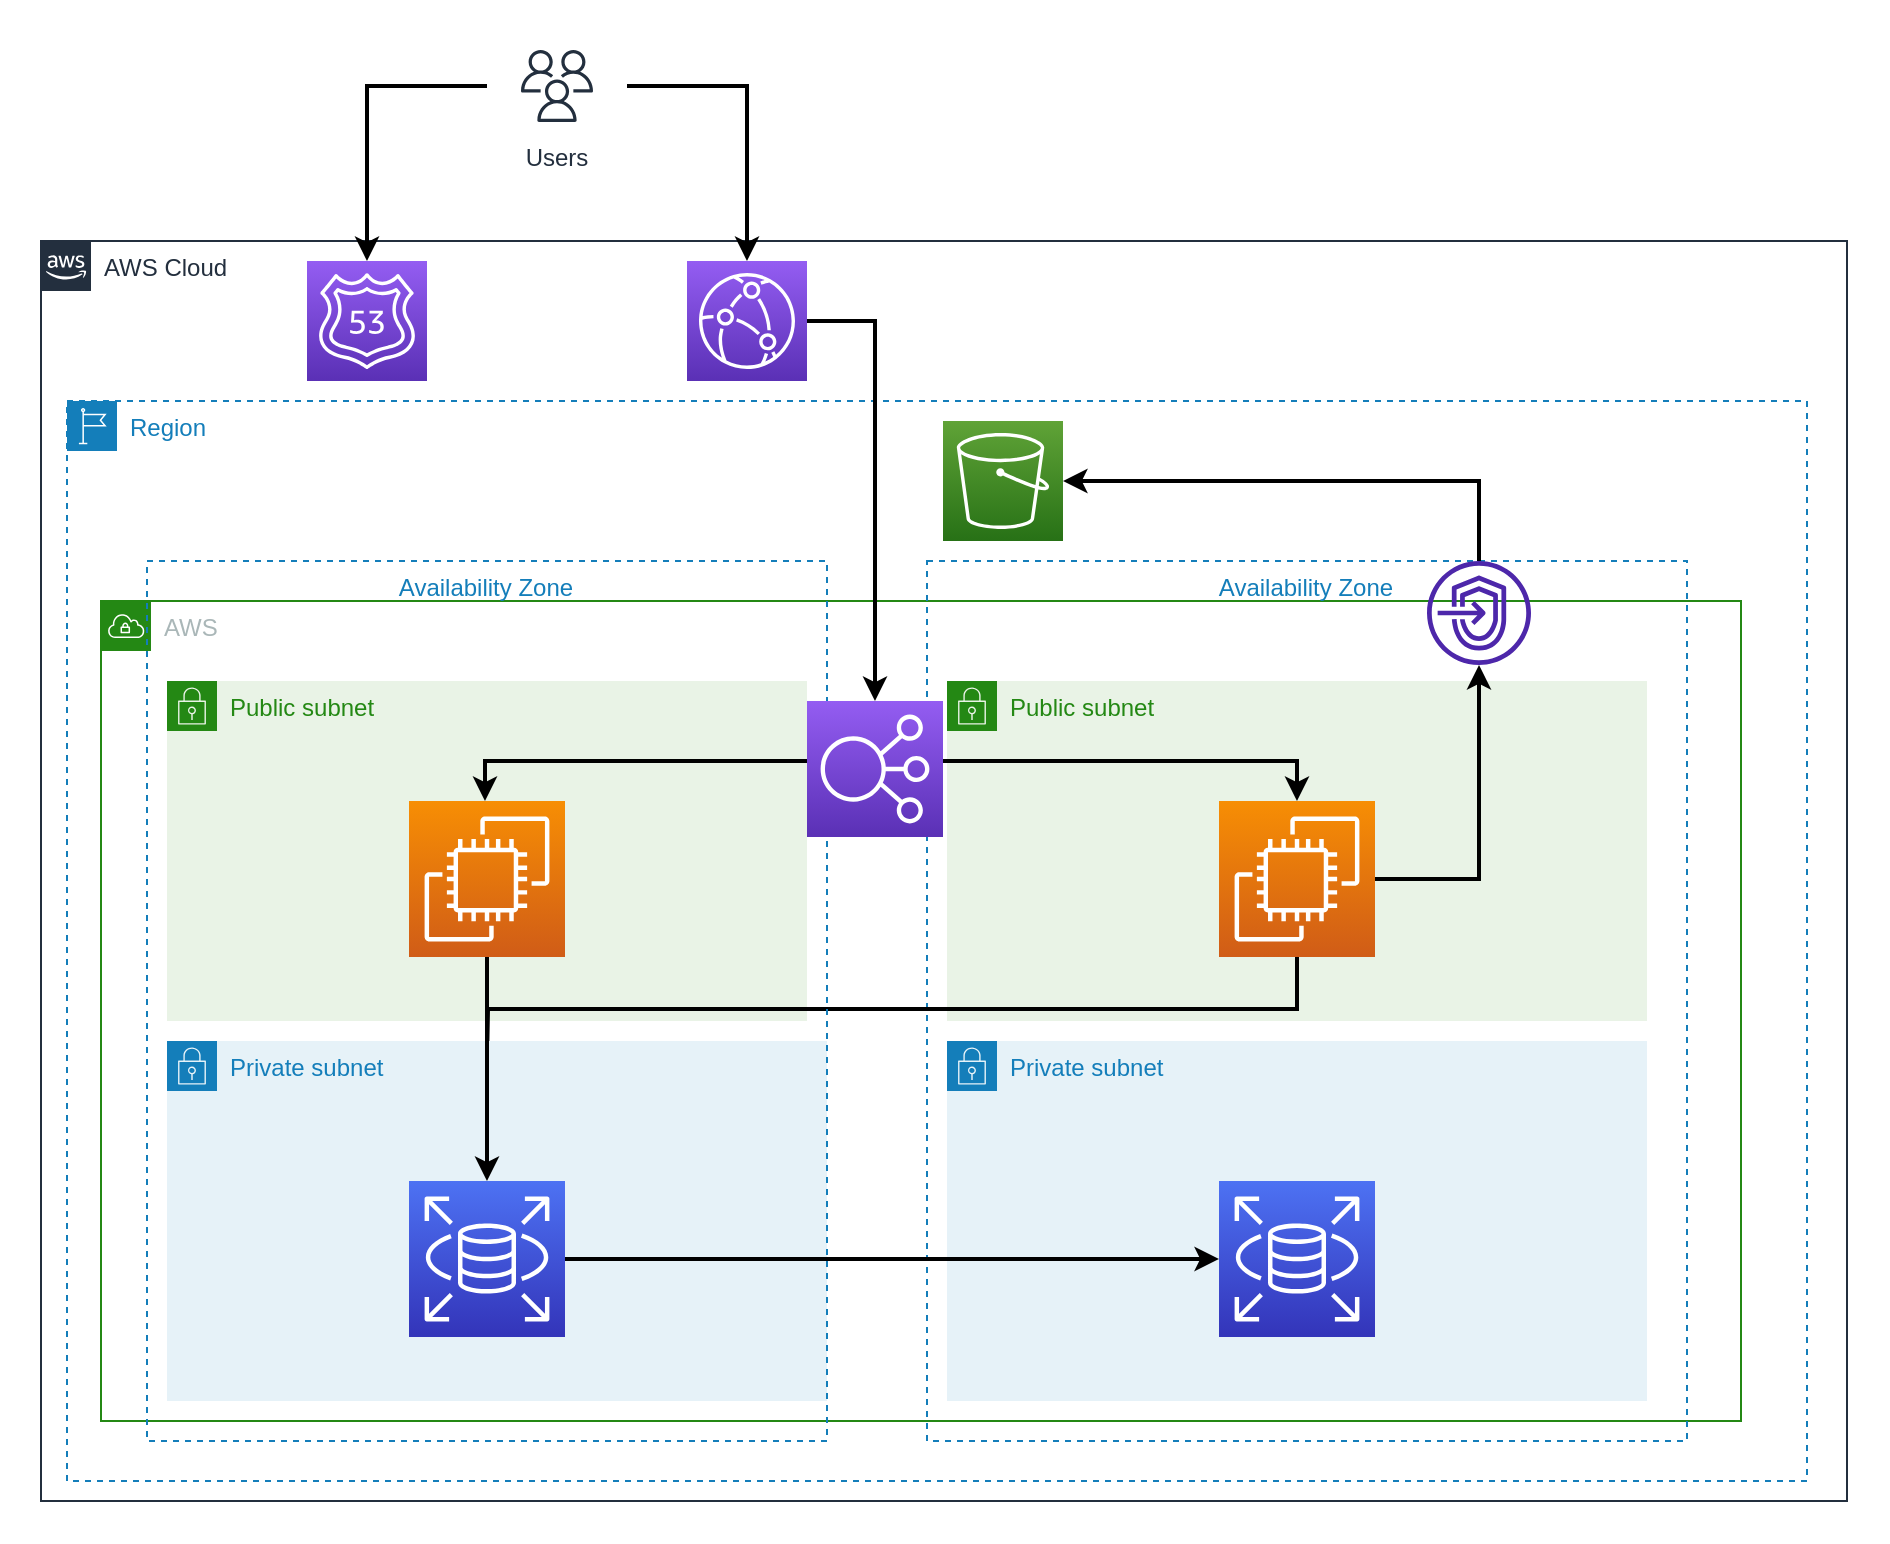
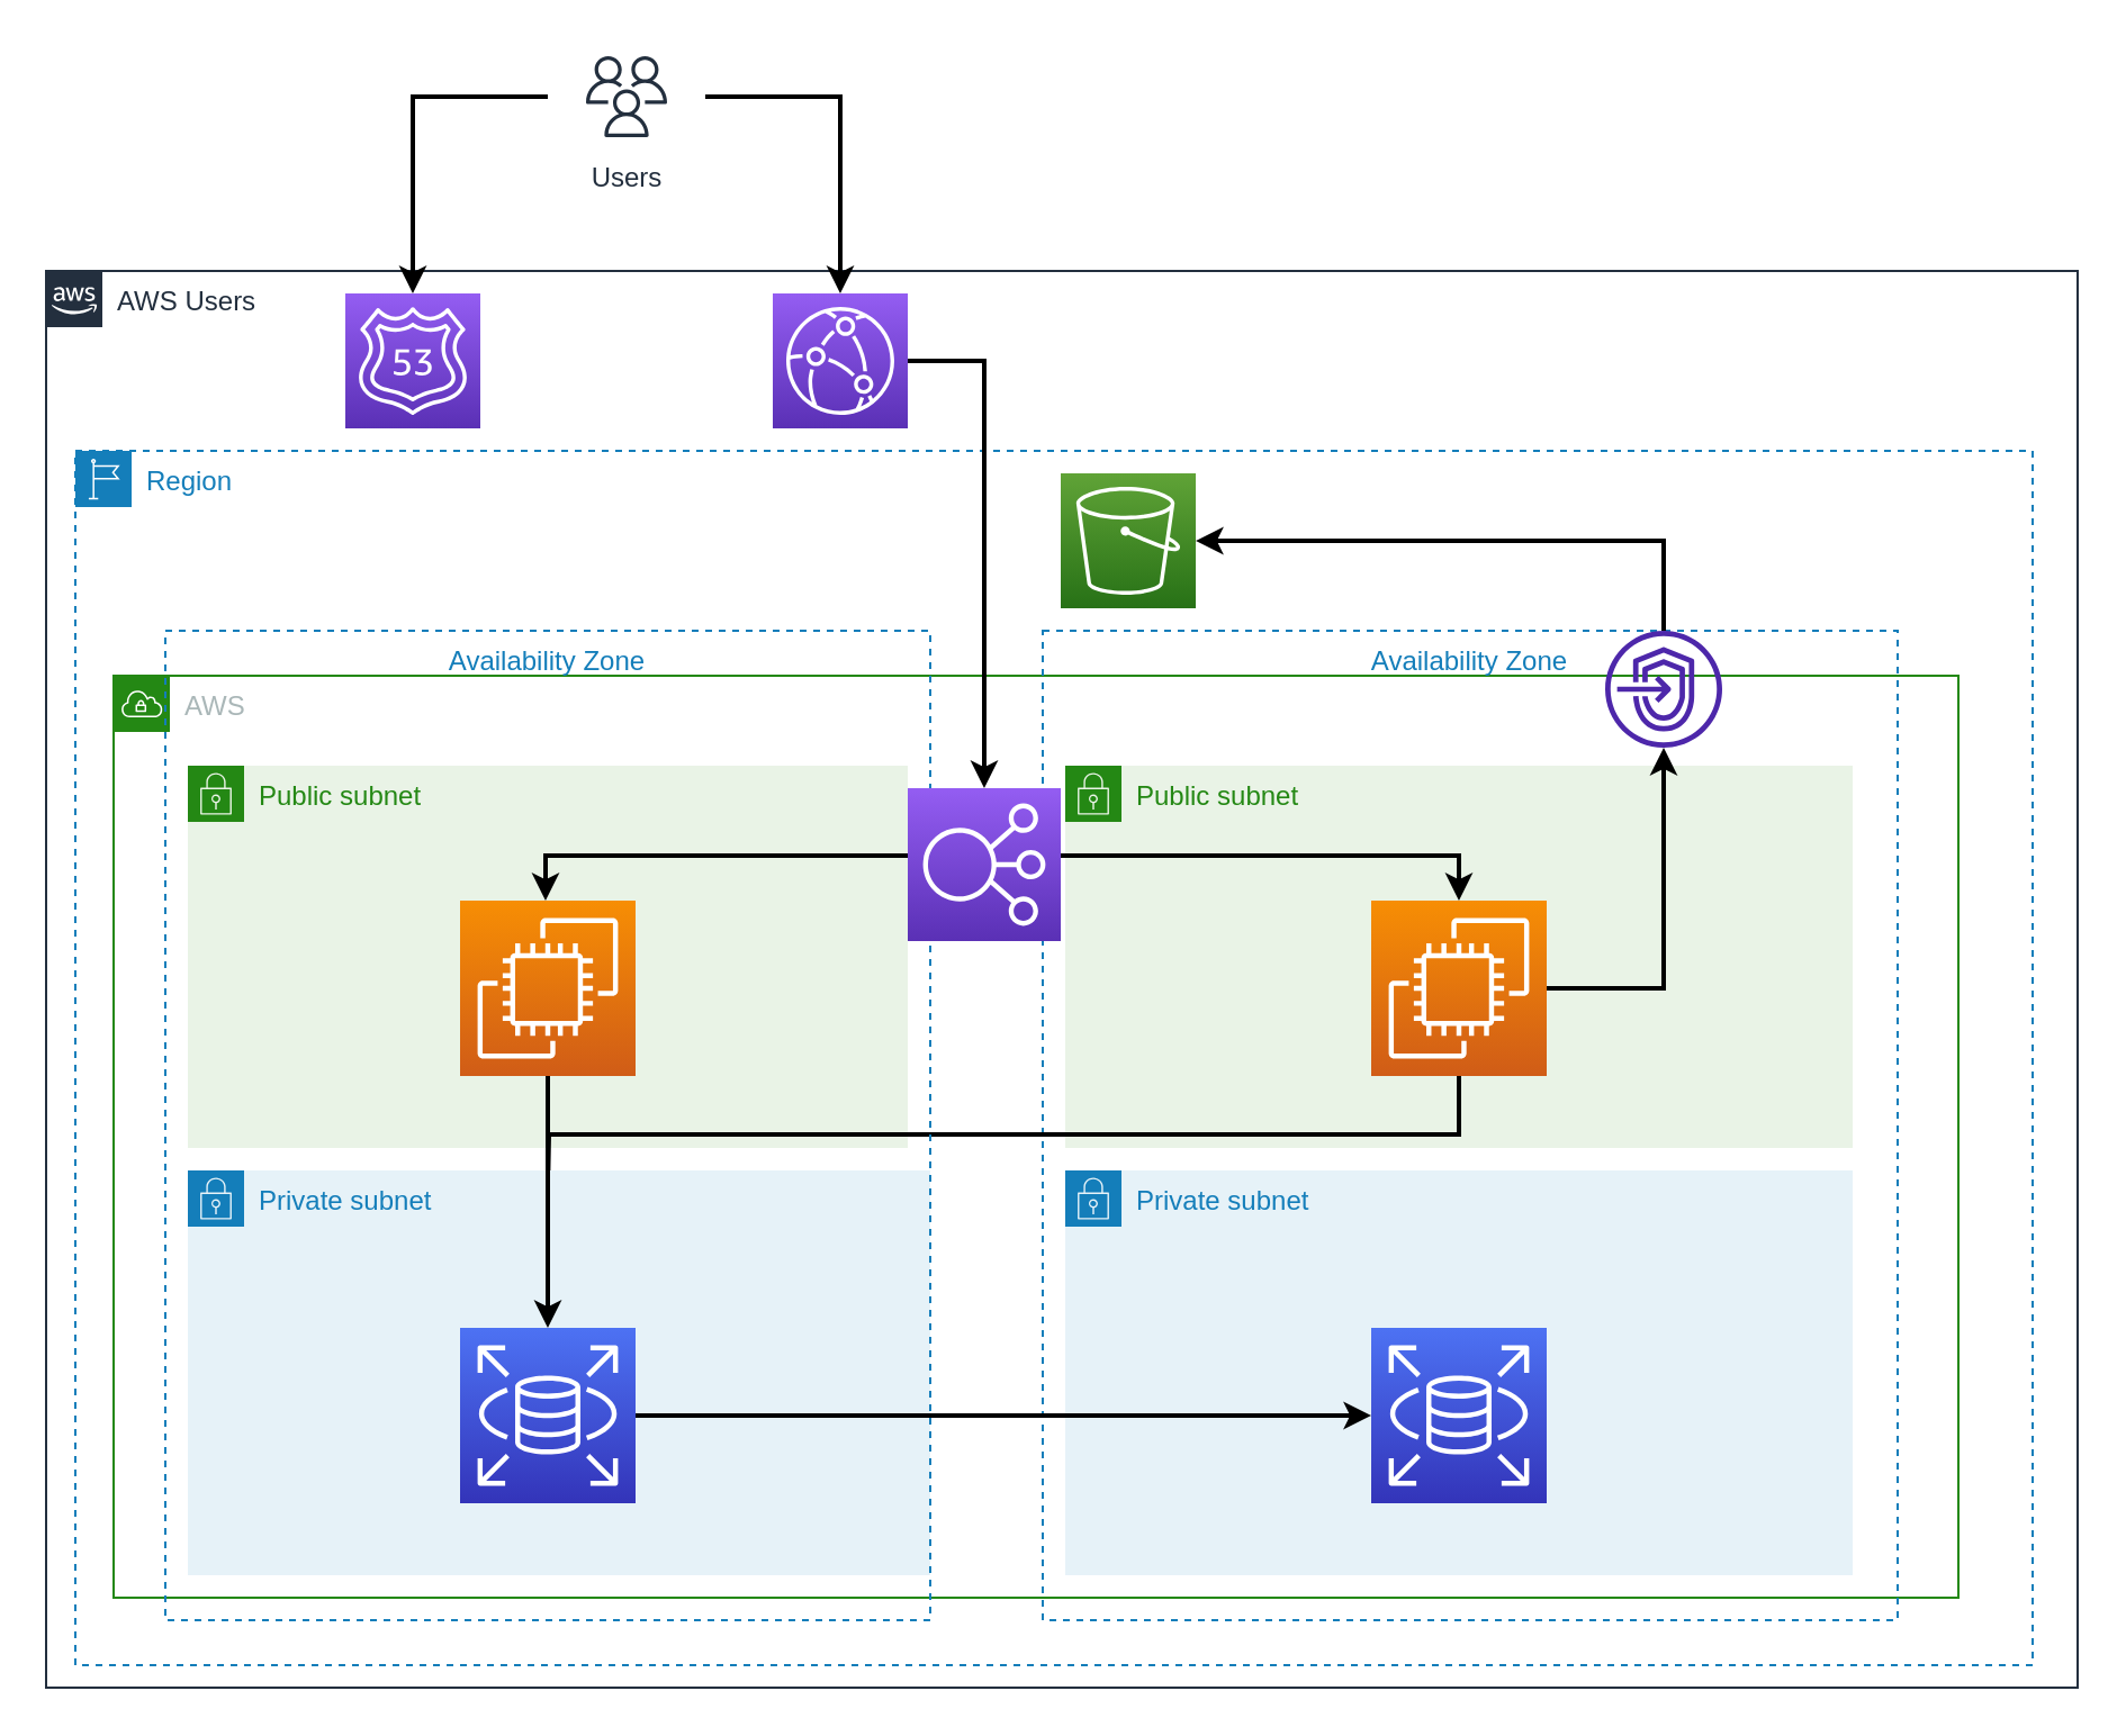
- <mxCell id="2" value="AWS Cloud" style="points=[[0,0],[0.25,0],[0.5,0],[0.75,0],[1,0],[1,0.25],[1,0.5],[1,0.75],[1,1],[0.75,1],[0.5,1],[0.25,1],[0,1],[0,0.75],[0,0.5],[0,0.25]];outlineConnect=0;gradientColor=none;html=1;whiteSpace=wrap;fontSize=12;fontStyle=0;container=1;pointerEvents=0;collapsible=0;recursiveResize=0;shape=mxgraph.aws4.group;grIcon=mxgraph.aws4.group_aws_cloud_alt;strokeColor=#232F3E;fillColor=none;verticalAlign=top;align=left;spacingLeft=30;fontColor=#232F3E;dashed=0;" parent="1" vertex="1"><mxGeometry x="20" y="120" width="903" height="630" as="geometry" /></mxCell>
+ <mxCell id="2" value="AWS Users" style="points=[[0,0],[0.25,0],[0.5,0],[0.75,0],[1,0],[1,0.25],[1,0.5],[1,0.75],[1,1],[0.75,1],[0.5,1],[0.25,1],[0,1],[0,0.75],[0,0.5],[0,0.25]];outlineConnect=0;gradientColor=none;html=1;whiteSpace=wrap;fontSize=12;fontStyle=0;container=1;pointerEvents=0;collapsible=0;recursiveResize=0;shape=mxgraph.aws4.group;grIcon=mxgraph.aws4.group_aws_cloud_alt;strokeColor=#232F3E;fillColor=none;verticalAlign=top;align=left;spacingLeft=30;fontColor=#232F3E;dashed=0;" parent="1" vertex="1"><mxGeometry x="20" y="120" width="903" height="630" as="geometry" /></mxCell>
